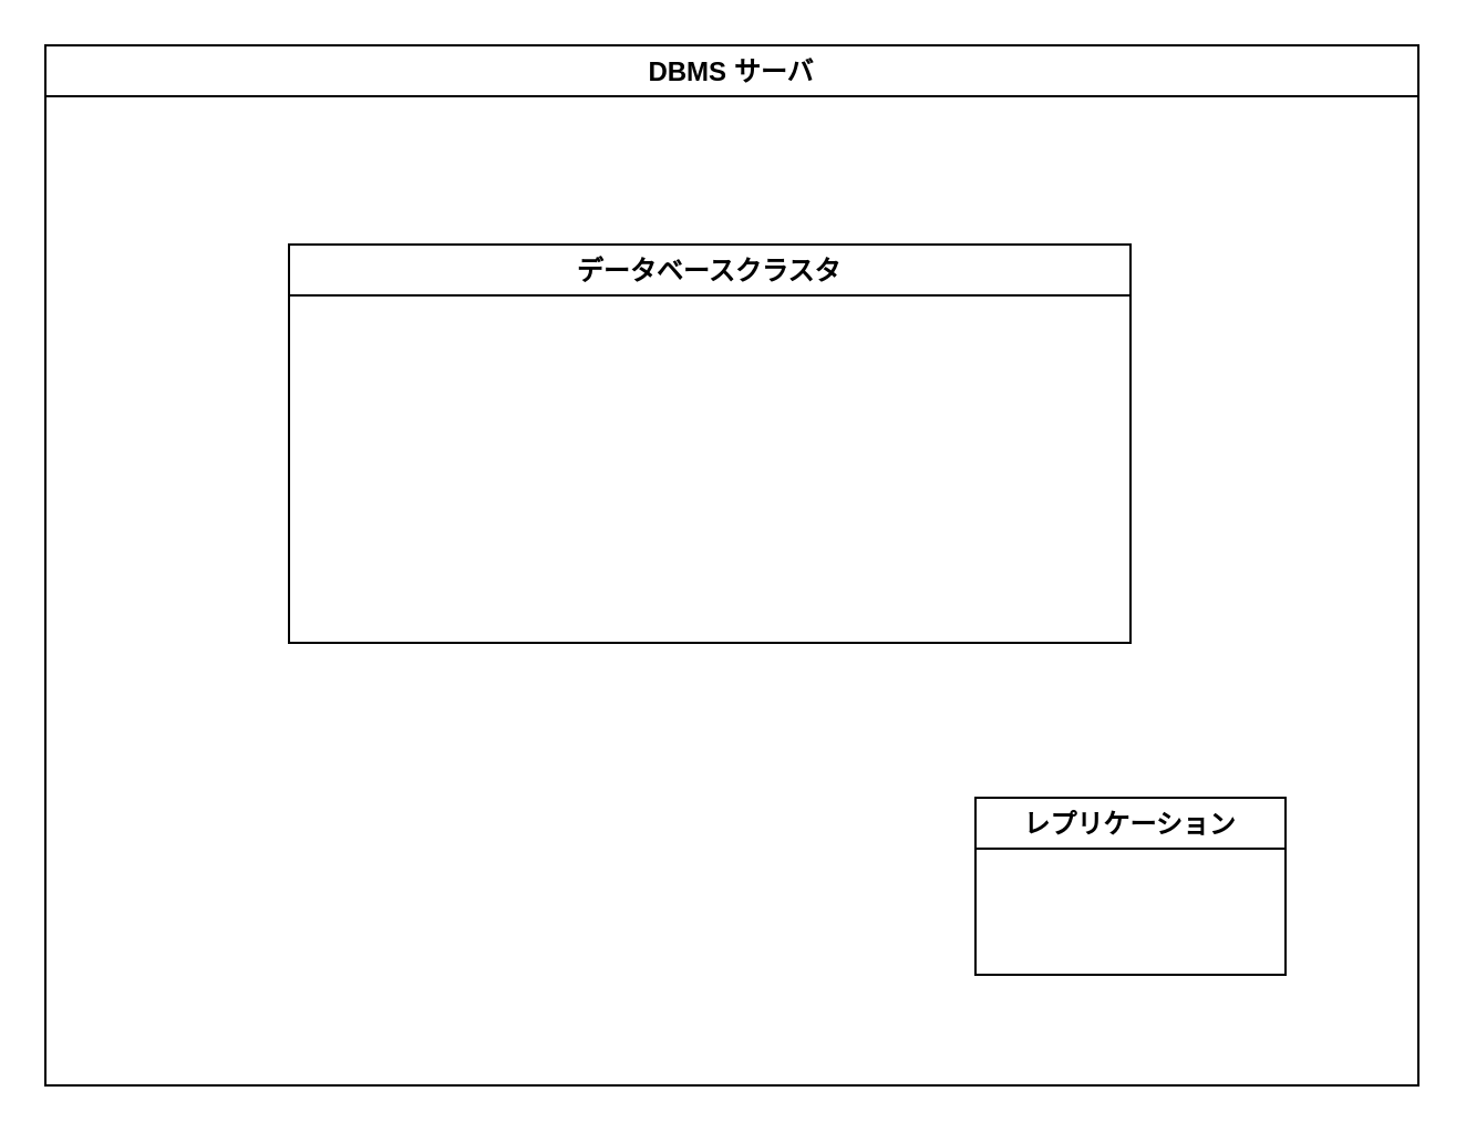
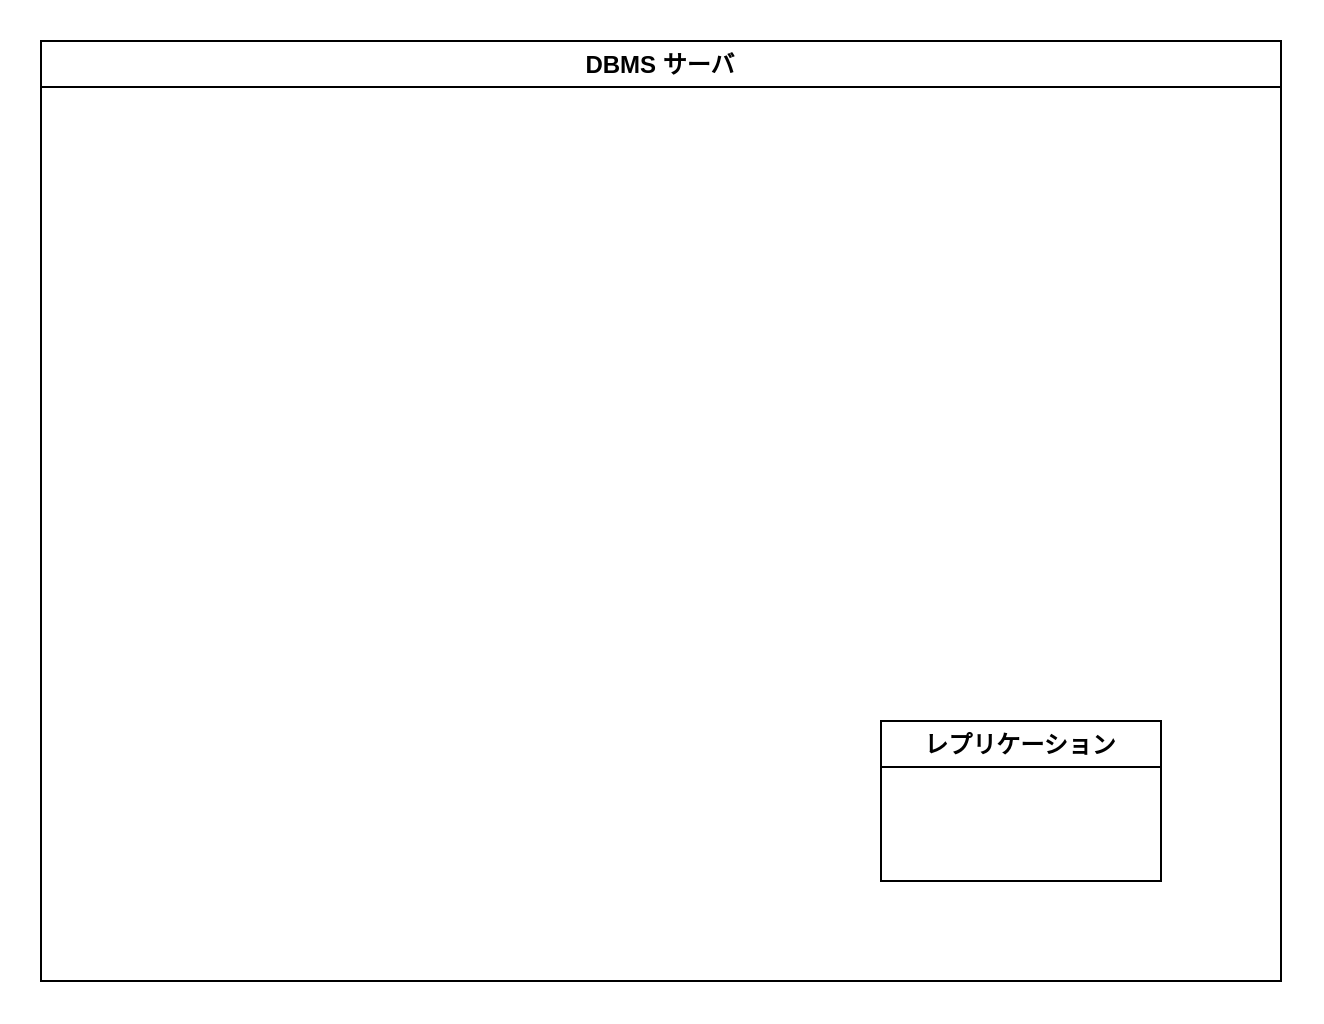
- <mxCell id="3" value="データベースクラスタ" style="swimlane;align=center;" parent="2" vertex="1"><mxGeometry x="110" y="90" width="380" height="180" as="geometry" /></mxCell>
